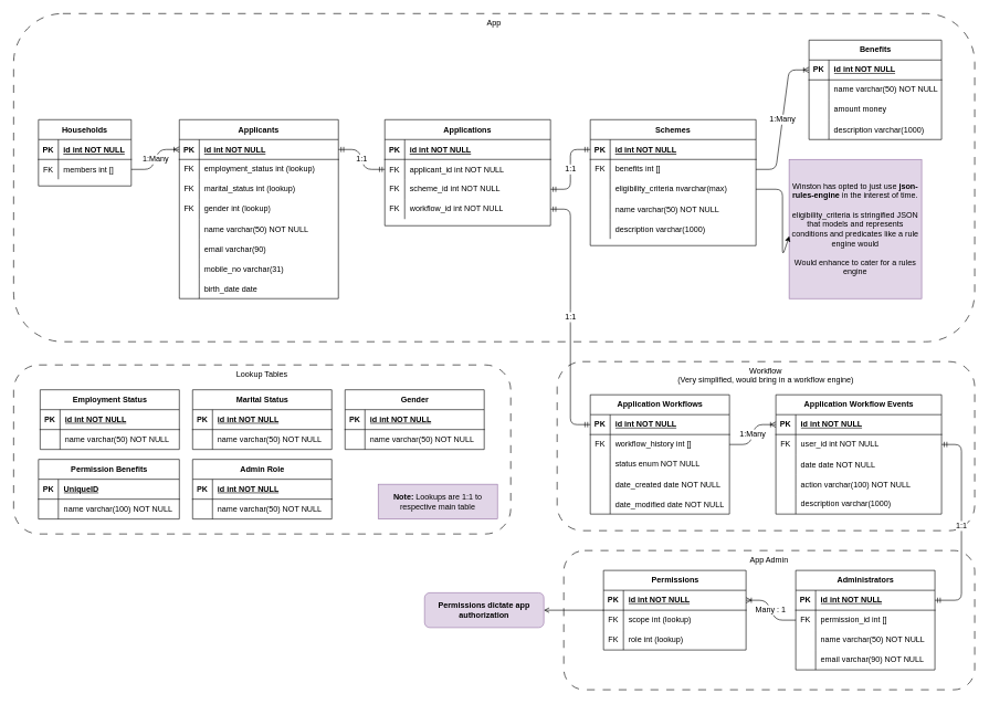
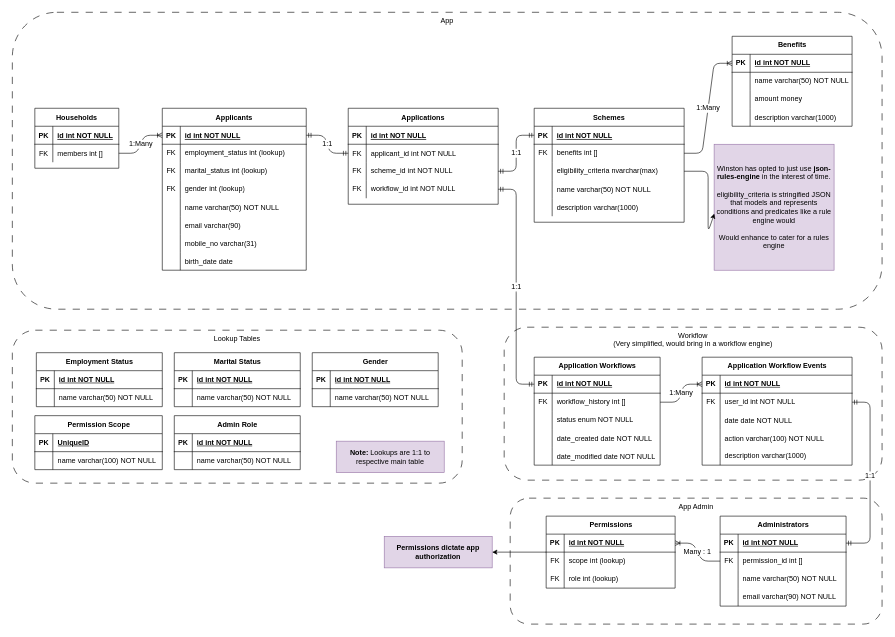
- <mxCell id="112" value="Permission Benefits" style="shape=table;startSize=30;container=1;collapsible=1;childLayout=tableLayout;fixedRows=1;rowLines=0;fontStyle=1;align=center;resizeLast=1;html=1;" parent="1" vertex="1"><mxGeometry x="57.5" y="692.5" width="212.5" height="90" as="geometry" /></mxCell>
+ <mxCell id="112" value="Permission Scope" style="shape=table;startSize=30;container=1;collapsible=1;childLayout=tableLayout;fixedRows=1;rowLines=0;fontStyle=1;align=center;resizeLast=1;html=1;" parent="1" vertex="1"><mxGeometry x="57.5" y="692.5" width="212.5" height="90" as="geometry" /></mxCell>
- <mxCell id="174" value="&lt;b&gt;Note:&lt;/b&gt; Lookups are 1:1 to respective main table" style="rounded=0;whiteSpace=wrap;html=1;fillColor=#e1d5e7;strokeColor=#9673a6;" vertex="1" parent="1"><mxGeometry x="570" y="730" width="180" height="52.5" as="geometry" /></mxCell>
+ <mxCell id="174" value="&lt;b&gt;Note:&lt;/b&gt; Lookups are 1:1 to respective main table" style="rounded=0;whiteSpace=wrap;html=1;fillColor=#e1d5e7;strokeColor=#9673a6;" vertex="1" parent="1"><mxGeometry x="560" y="735" width="180" height="52.5" as="geometry" /></mxCell>
- <mxCell id="181" value="&lt;b&gt;Permissions dictate app authorization&lt;/b&gt;" style="whiteSpace=wrap;html=1;fillColor=#e1d5e7;strokeColor=#9673a6;rounded=1;" vertex="1" parent="1"><mxGeometry x="640" y="893.75" width="180" height="52.5" as="geometry" /></mxCell>
+ <mxCell id="181" value="&lt;b&gt;Permissions dictate app authorization&lt;/b&gt;" style="rounded=0;whiteSpace=wrap;html=1;fillColor=#e1d5e7;strokeColor=#9673a6;" vertex="1" parent="1"><mxGeometry x="640" y="893.75" width="180" height="52.5" as="geometry" /></mxCell>
- <mxCell id="182" value="" style="endArrow=open;html=1;rounded=0;entryX=1;entryY=0.5;entryDx=0;entryDy=0;" edge="1" parent="1" source="72" target="181"><mxGeometry width="50" height="50" relative="1" as="geometry"><mxPoint x="840" y="520" as="sourcePoint" /><mxPoint x="890" y="470" as="targetPoint" /></mxGeometry></mxCell>
+ <mxCell id="182" value="" style="endArrow=classic;html=1;rounded=0;entryX=1;entryY=0.5;entryDx=0;entryDy=0;" edge="1" parent="1" source="72" target="181"><mxGeometry width="50" height="50" relative="1" as="geometry"><mxPoint x="840" y="520" as="sourcePoint" /><mxPoint x="890" y="470" as="targetPoint" /></mxGeometry></mxCell>
